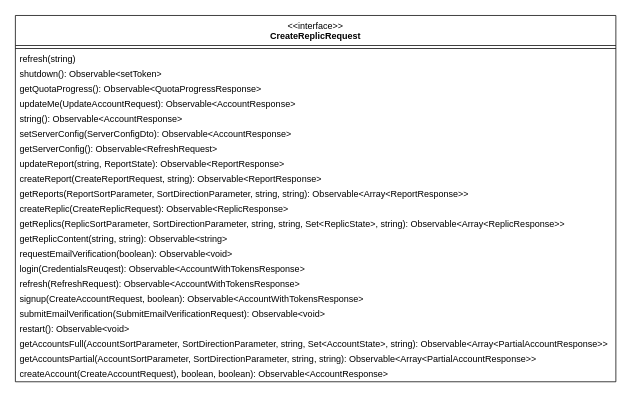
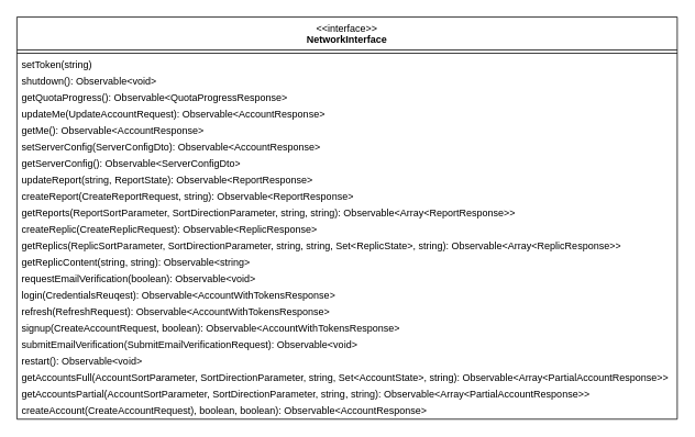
- <mxCell id="2" value="&amp;lt;&amp;lt;interface&amp;gt;&amp;gt;&lt;br&gt;&lt;b&gt;CreateReplicRequest&lt;/b&gt;&lt;div&gt;&lt;br&gt;&lt;/div&gt;" style="swimlane;fontStyle=0;align=center;verticalAlign=top;childLayout=stackLayout;horizontal=1;startSize=40;horizontalStack=0;resizeParent=1;resizeParentMax=0;resizeLast=0;collapsible=0;marginBottom=0;html=1;whiteSpace=wrap;" parent="1" vertex="1"><mxGeometry x="20" y="20" width="800" height="488" as="geometry" /></mxCell>
+ <mxCell id="2" value="&amp;lt;&amp;lt;interface&amp;gt;&amp;gt;&lt;br&gt;&lt;b&gt;NetworkInterface&lt;/b&gt;&lt;div&gt;&lt;br&gt;&lt;/div&gt;" style="swimlane;fontStyle=0;align=center;verticalAlign=top;childLayout=stackLayout;horizontal=1;startSize=40;horizontalStack=0;resizeParent=1;resizeParentMax=0;resizeLast=0;collapsible=0;marginBottom=0;html=1;whiteSpace=wrap;" parent="1" vertex="1"><mxGeometry x="20" y="20" width="800" height="488" as="geometry" /></mxCell>
- <mxCell id="4" value="refresh(string)" style="text;html=1;strokeColor=none;fillColor=none;align=left;verticalAlign=middle;spacingLeft=4;spacingRight=4;overflow=hidden;rotatable=0;points=[[0,0.5],[1,0.5]];portConstraint=eastwest;whiteSpace=wrap;" parent="2" vertex="1"><mxGeometry y="48" width="800" height="20" as="geometry" /></mxCell>
+ <mxCell id="4" value="setToken(string)" style="text;html=1;strokeColor=none;fillColor=none;align=left;verticalAlign=middle;spacingLeft=4;spacingRight=4;overflow=hidden;rotatable=0;points=[[0,0.5],[1,0.5]];portConstraint=eastwest;whiteSpace=wrap;" parent="2" vertex="1"><mxGeometry y="48" width="800" height="20" as="geometry" /></mxCell>
- <mxCell id="5" value="shutdown(): Observable&amp;lt;setToken&amp;gt;" style="text;html=1;strokeColor=none;fillColor=none;align=left;verticalAlign=middle;spacingLeft=4;spacingRight=4;overflow=hidden;rotatable=0;points=[[0,0.5],[1,0.5]];portConstraint=eastwest;whiteSpace=wrap;" parent="2" vertex="1"><mxGeometry y="68" width="800" height="20" as="geometry" /></mxCell>
+ <mxCell id="5" value="shutdown(): Observable&amp;lt;void&amp;gt;" style="text;html=1;strokeColor=none;fillColor=none;align=left;verticalAlign=middle;spacingLeft=4;spacingRight=4;overflow=hidden;rotatable=0;points=[[0,0.5],[1,0.5]];portConstraint=eastwest;whiteSpace=wrap;" parent="2" vertex="1"><mxGeometry y="68" width="800" height="20" as="geometry" /></mxCell>
- <mxCell id="8" value="string(): Observable&amp;lt;AccountResponse&amp;gt;" style="text;html=1;strokeColor=none;fillColor=none;align=left;verticalAlign=middle;spacingLeft=4;spacingRight=4;overflow=hidden;rotatable=0;points=[[0,0.5],[1,0.5]];portConstraint=eastwest;whiteSpace=wrap;" parent="2" vertex="1"><mxGeometry y="128" width="800" height="20" as="geometry" /></mxCell>
+ <mxCell id="8" value="getMe(): Observable&amp;lt;AccountResponse&amp;gt;" style="text;html=1;strokeColor=none;fillColor=none;align=left;verticalAlign=middle;spacingLeft=4;spacingRight=4;overflow=hidden;rotatable=0;points=[[0,0.5],[1,0.5]];portConstraint=eastwest;whiteSpace=wrap;" parent="2" vertex="1"><mxGeometry y="128" width="800" height="20" as="geometry" /></mxCell>
- <mxCell id="10" value="getServerConfig(): Observable&amp;lt;RefreshRequest&amp;gt;" style="text;html=1;strokeColor=none;fillColor=none;align=left;verticalAlign=middle;spacingLeft=4;spacingRight=4;overflow=hidden;rotatable=0;points=[[0,0.5],[1,0.5]];portConstraint=eastwest;whiteSpace=wrap;" parent="2" vertex="1"><mxGeometry y="168" width="800" height="20" as="geometry" /></mxCell>
+ <mxCell id="10" value="getServerConfig(): Observable&amp;lt;ServerConfigDto&amp;gt;" style="text;html=1;strokeColor=none;fillColor=none;align=left;verticalAlign=middle;spacingLeft=4;spacingRight=4;overflow=hidden;rotatable=0;points=[[0,0.5],[1,0.5]];portConstraint=eastwest;whiteSpace=wrap;" parent="2" vertex="1"><mxGeometry y="168" width="800" height="20" as="geometry" /></mxCell>
